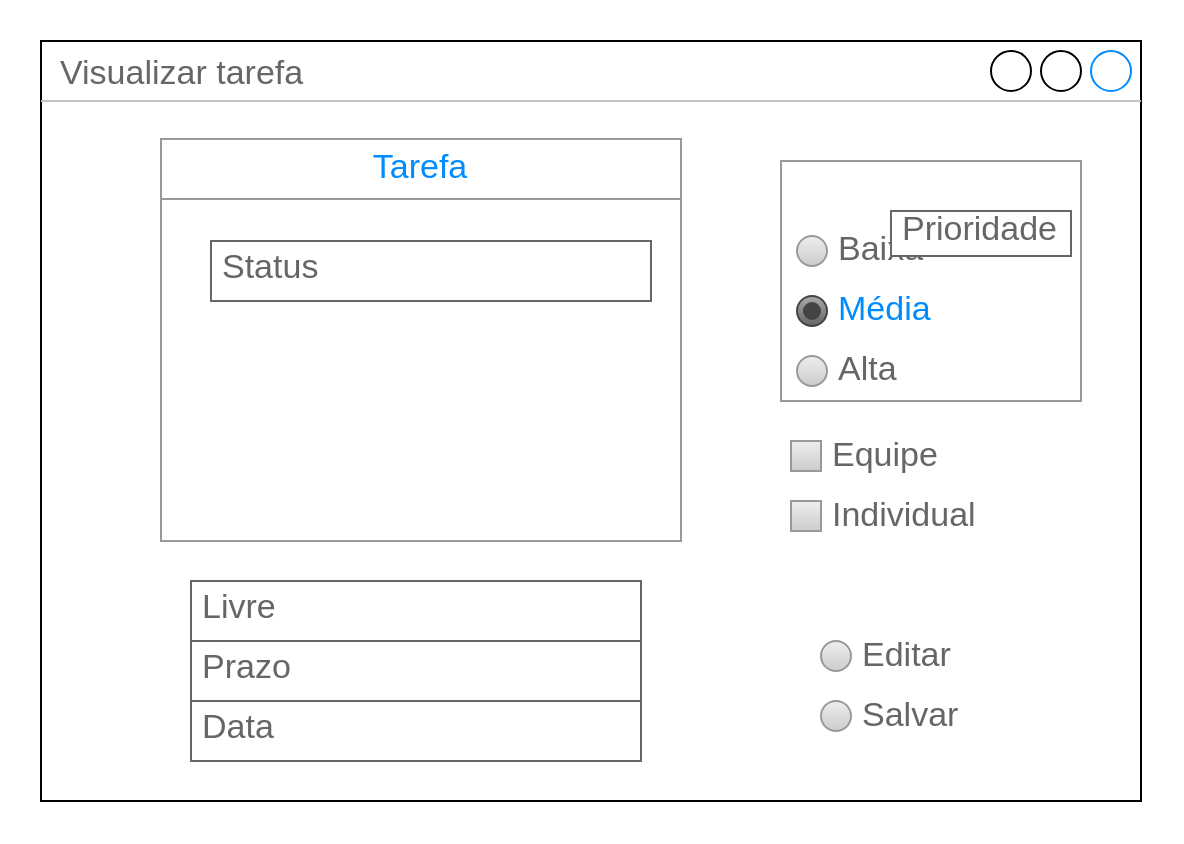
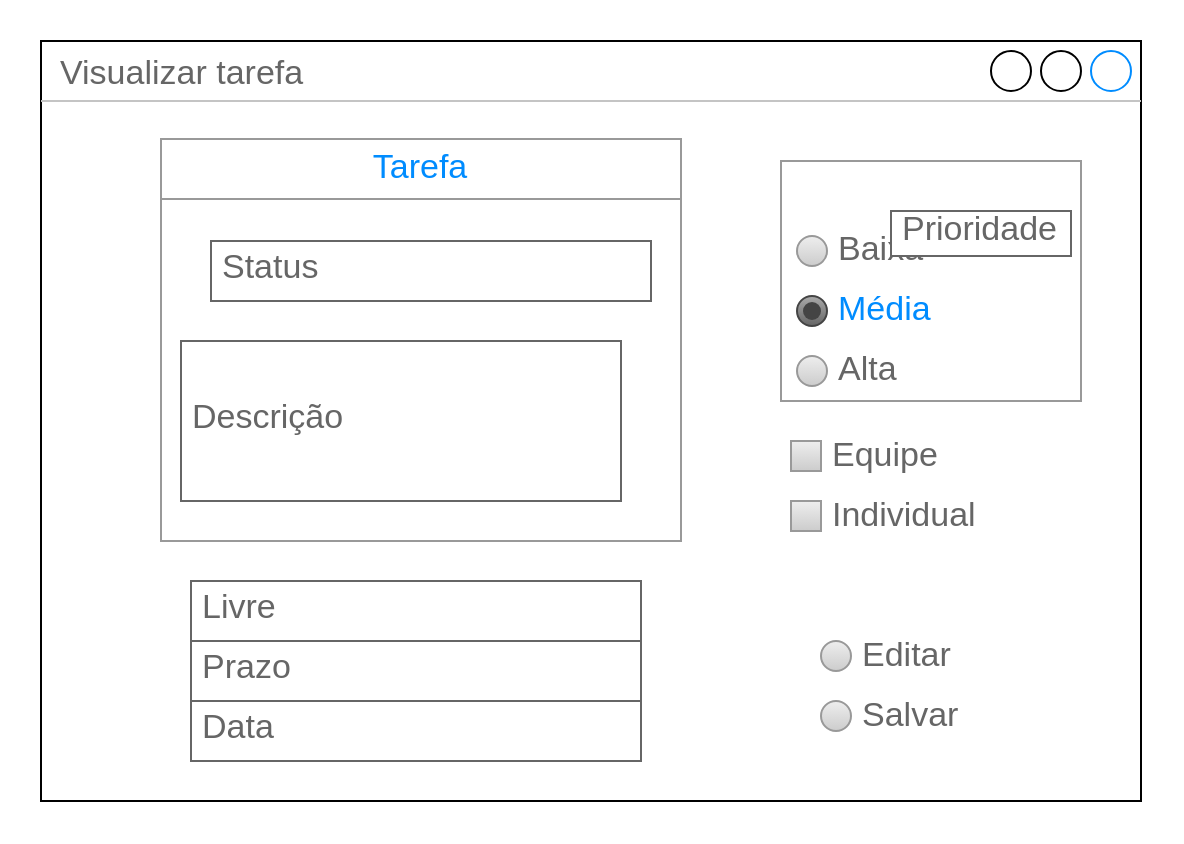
+ <mxCell id="14" value="Descrição" style="strokeWidth=1;shadow=0;dashed=0;align=center;html=1;shape=mxgraph.mockup.text.textBox;fontColor=#666666;align=left;fontSize=17;spacingLeft=4;spacingTop=-3;whiteSpace=wrap;strokeColor=#666666;mainText=" parent="9" vertex="1"><mxGeometry x="10" y="100" width="220" height="80" as="geometry" /></mxCell>
